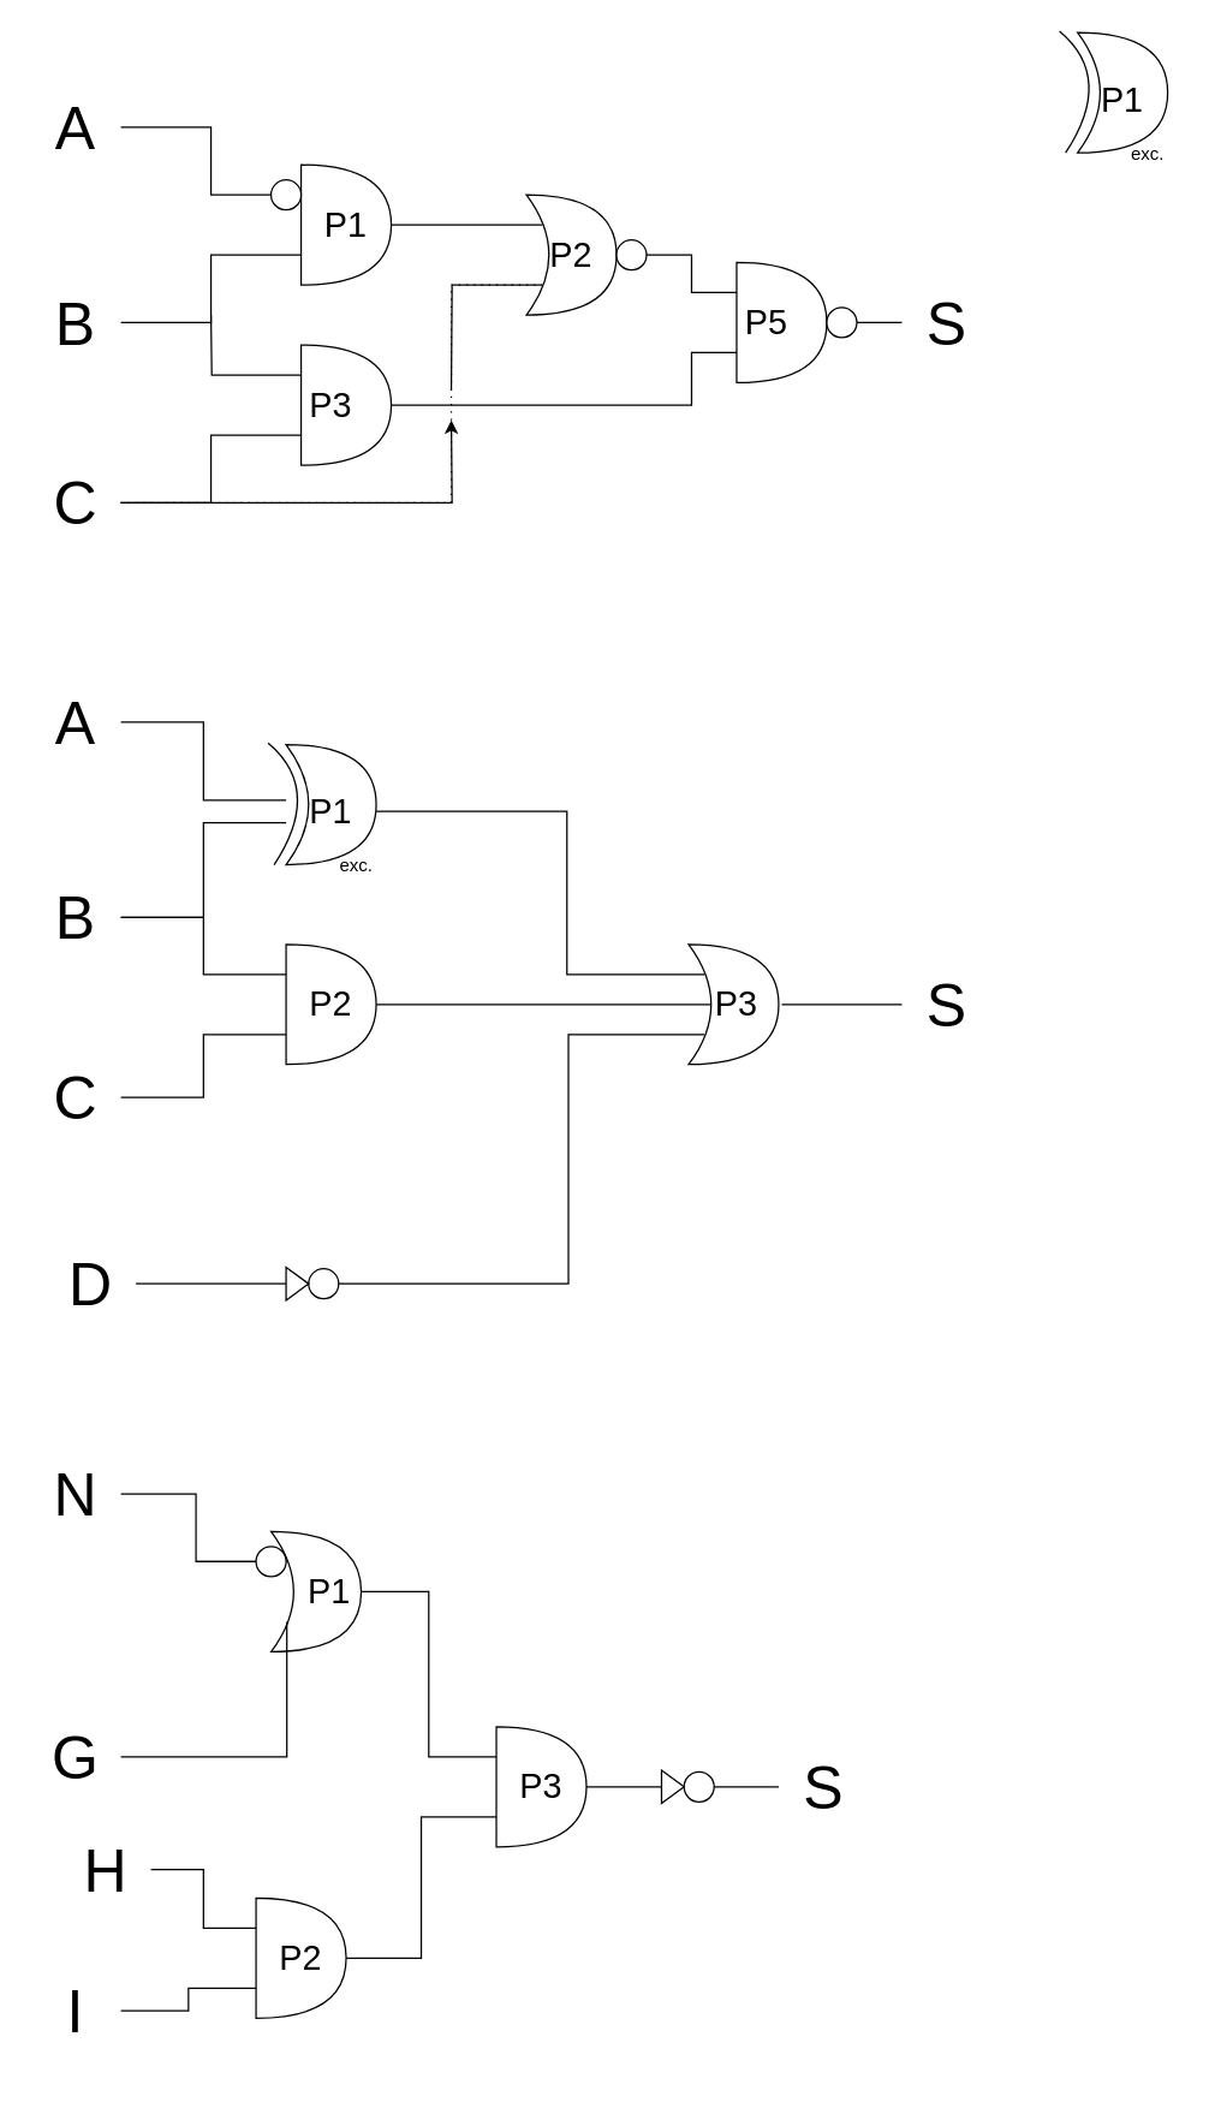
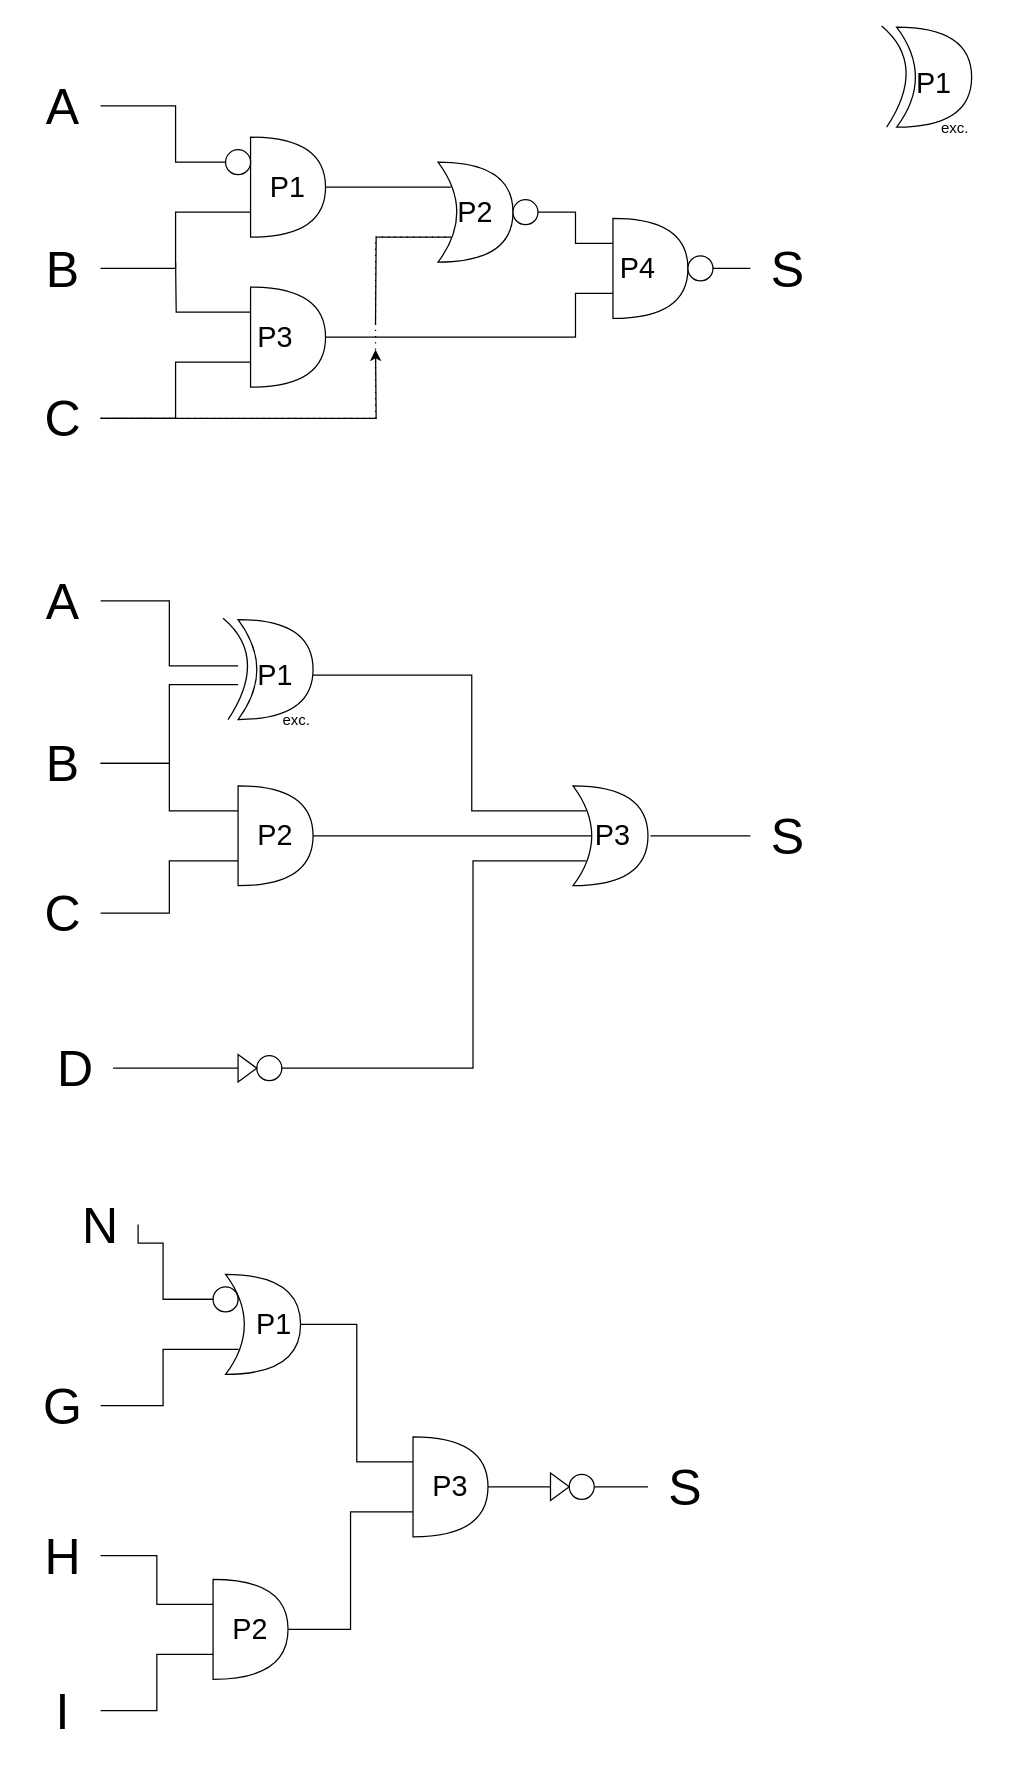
- <mxCell id="34" value="P5" style="text;html=1;strokeColor=none;fillColor=none;align=center;verticalAlign=middle;whiteSpace=wrap;rounded=0;fontSize=23;" vertex="1" parent="1"><mxGeometry x="480" y="199" width="60" height="30" as="geometry" /></mxCell>
+ <mxCell id="34" value="P4" style="text;html=1;strokeColor=none;fillColor=none;align=center;verticalAlign=middle;whiteSpace=wrap;rounded=0;fontSize=23;" vertex="1" parent="1"><mxGeometry x="480" y="199" width="60" height="30" as="geometry" /></mxCell>
- <mxCell id="61" value="N" style="text;html=1;strokeColor=none;fillColor=none;align=center;verticalAlign=middle;whiteSpace=wrap;rounded=0;strokeWidth=2;fontSize=40;" vertex="1" parent="1"><mxGeometry x="20" y="969" width="60" height="50" as="geometry" /></mxCell>
+ <mxCell id="61" value="N" style="text;html=1;strokeColor=none;fillColor=none;align=center;verticalAlign=middle;whiteSpace=wrap;rounded=0;strokeWidth=2;fontSize=40;" vertex="1" parent="1"><mxGeometry x="50" y="954" width="60" height="50" as="geometry" /></mxCell>
- <mxCell id="62" value="G" style="text;html=1;strokeColor=none;fillColor=none;align=center;verticalAlign=middle;whiteSpace=wrap;rounded=0;strokeWidth=2;fontSize=40;" vertex="1" parent="1"><mxGeometry x="20" y="1144" width="60" height="50" as="geometry" /></mxCell>
+ <mxCell id="62" value="G" style="text;html=1;strokeColor=none;fillColor=none;align=center;verticalAlign=middle;whiteSpace=wrap;rounded=0;strokeWidth=2;fontSize=40;" vertex="1" parent="1"><mxGeometry x="20" y="1099" width="60" height="50" as="geometry" /></mxCell>
- <mxCell id="63" value="H" style="text;html=1;strokeColor=none;fillColor=none;align=center;verticalAlign=middle;whiteSpace=wrap;rounded=0;strokeWidth=2;fontSize=40;" vertex="1" parent="1"><mxGeometry x="40" y="1219" width="60" height="50" as="geometry" /></mxCell>
+ <mxCell id="63" value="H" style="text;html=1;strokeColor=none;fillColor=none;align=center;verticalAlign=middle;whiteSpace=wrap;rounded=0;strokeWidth=2;fontSize=40;" vertex="1" parent="1"><mxGeometry x="20" y="1219" width="60" height="50" as="geometry" /></mxCell>
- <mxCell id="64" value="I" style="text;html=1;strokeColor=none;fillColor=none;align=center;verticalAlign=middle;whiteSpace=wrap;rounded=0;strokeWidth=2;fontSize=40;" vertex="1" parent="1"><mxGeometry x="20" y="1313" width="60" height="50" as="geometry" /></mxCell>
+ <mxCell id="64" value="I" style="text;html=1;strokeColor=none;fillColor=none;align=center;verticalAlign=middle;whiteSpace=wrap;rounded=0;strokeWidth=2;fontSize=40;" vertex="1" parent="1"><mxGeometry x="20" y="1343" width="60" height="50" as="geometry" /></mxCell>
